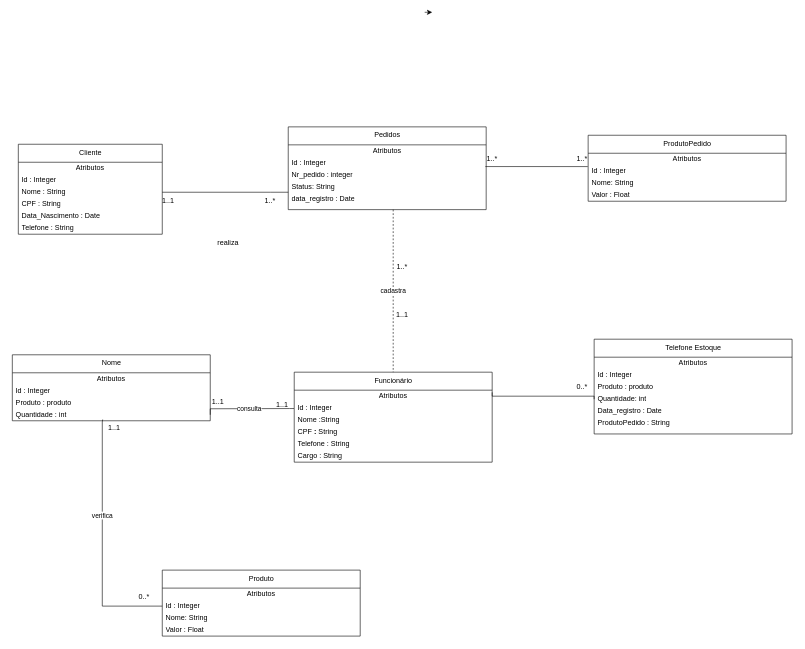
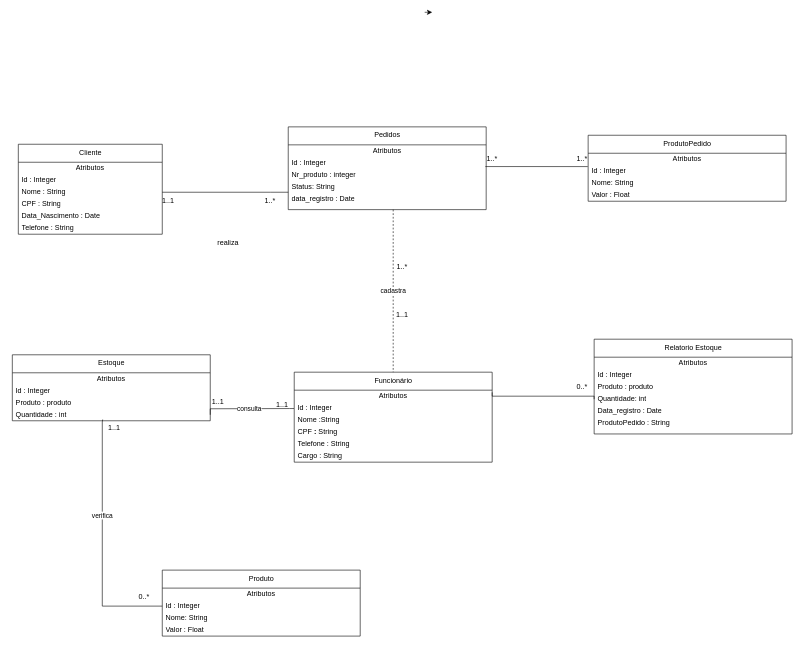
- <mxCell id="27" value="Nr_pedido : integer" style="text;html=1;strokeColor=none;fillColor=none;align=left;verticalAlign=middle;spacingLeft=4;spacingRight=4;overflow=hidden;rotatable=0;points=[[0,0.5],[1,0.5]];portConstraint=eastwest;" parent="24" vertex="1"><mxGeometry y="70" width="330" height="20" as="geometry" /></mxCell>
+ <mxCell id="27" value="Nr_produto : integer" style="text;html=1;strokeColor=none;fillColor=none;align=left;verticalAlign=middle;spacingLeft=4;spacingRight=4;overflow=hidden;rotatable=0;points=[[0,0.5],[1,0.5]];portConstraint=eastwest;" parent="24" vertex="1"><mxGeometry y="70" width="330" height="20" as="geometry" /></mxCell>
- <mxCell id="36" value="Telefone Estoque" style="swimlane;fontStyle=0;align=center;verticalAlign=top;childLayout=stackLayout;horizontal=1;startSize=30;horizontalStack=0;resizeParent=1;resizeParentMax=0;resizeLast=0;collapsible=0;marginBottom=0;html=1;" parent="1" vertex="1"><mxGeometry x="990" y="565" width="330" height="158" as="geometry" /></mxCell>
+ <mxCell id="36" value="Relatorio Estoque" style="swimlane;fontStyle=0;align=center;verticalAlign=top;childLayout=stackLayout;horizontal=1;startSize=30;horizontalStack=0;resizeParent=1;resizeParentMax=0;resizeLast=0;collapsible=0;marginBottom=0;html=1;" parent="1" vertex="1"><mxGeometry x="990" y="565" width="330" height="158" as="geometry" /></mxCell>
- <mxCell id="31" value="Nome" style="swimlane;fontStyle=0;align=center;verticalAlign=top;childLayout=stackLayout;horizontal=1;startSize=30;horizontalStack=0;resizeParent=1;resizeParentMax=0;resizeLast=0;collapsible=0;marginBottom=0;html=1;" parent="1" vertex="1"><mxGeometry x="20" y="591" width="330" height="110" as="geometry" /></mxCell>
+ <mxCell id="31" value="Estoque" style="swimlane;fontStyle=0;align=center;verticalAlign=top;childLayout=stackLayout;horizontal=1;startSize=30;horizontalStack=0;resizeParent=1;resizeParentMax=0;resizeLast=0;collapsible=0;marginBottom=0;html=1;" parent="1" vertex="1"><mxGeometry x="20" y="591" width="330" height="110" as="geometry" /></mxCell>
